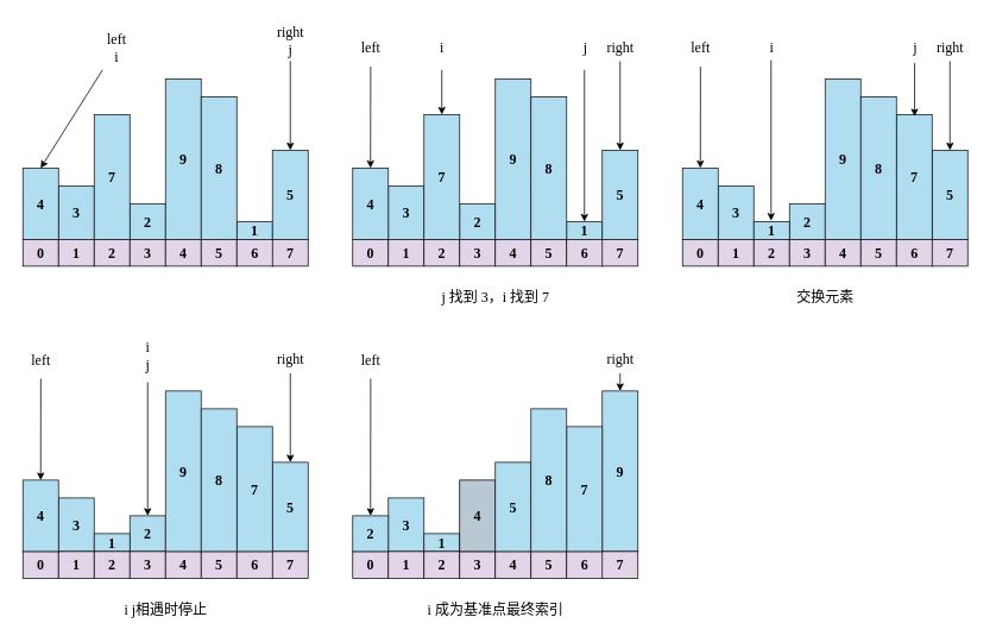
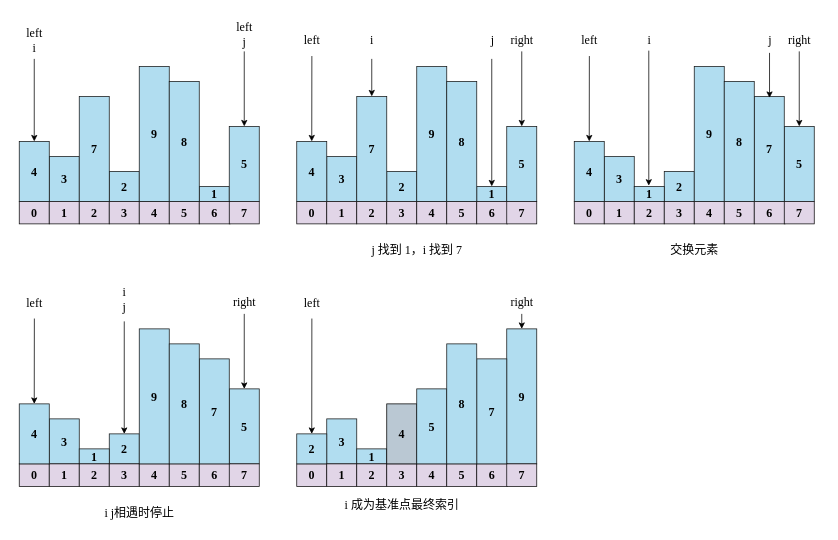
- <mxCell id="20" value="&lt;font style=&quot;font-size: 16px;&quot; face=&quot;Verdana&quot;&gt;right&lt;br&gt;j&lt;br&gt;&lt;/font&gt;" style="text;html=1;align=center;verticalAlign=middle;resizable=0;points=[];autosize=1;strokeColor=none;fillColor=none;" parent="1" vertex="1"><mxGeometry x="295" y="20" width="60" height="50" as="geometry" /></mxCell>
+ <mxCell id="20" value="&lt;font style=&quot;font-size: 16px;&quot; face=&quot;Verdana&quot;&gt;left&lt;br&gt;j&lt;br&gt;&lt;/font&gt;" style="text;html=1;align=center;verticalAlign=middle;resizable=0;points=[];autosize=1;strokeColor=none;fillColor=none;" parent="1" vertex="1"><mxGeometry x="295" y="20" width="60" height="50" as="geometry" /></mxCell>
- <mxCell id="18" value="&lt;font style=&quot;font-size: 16px;&quot; face=&quot;Verdana&quot;&gt;left&lt;br&gt;i&lt;br&gt;&lt;/font&gt;" style="text;html=1;align=center;verticalAlign=middle;resizable=0;points=[];autosize=1;strokeColor=none;fillColor=none;" parent="1" vertex="1"><mxGeometry x="105" y="28" width="50" height="50" as="geometry" /></mxCell>
+ <mxCell id="18" value="&lt;font style=&quot;font-size: 16px;&quot; face=&quot;Verdana&quot;&gt;left&lt;br&gt;i&lt;br&gt;&lt;/font&gt;" style="text;html=1;align=center;verticalAlign=middle;resizable=0;points=[];autosize=1;strokeColor=none;fillColor=none;" parent="1" vertex="1"><mxGeometry x="20" width="50" height="50" as="geometry" y="28" /></mxCell>
- <mxCell id="44" value="&lt;font face=&quot;Verdana&quot; style=&quot;font-size: 16px;&quot;&gt;j 找到 3，i 找到 7&lt;/font&gt;" style="text;html=1;align=center;verticalAlign=middle;resizable=0;points=[];autosize=1;strokeColor=none;fillColor=none;" parent="1" vertex="1"><mxGeometry x="475" y="318" width="160" height="30" as="geometry" /></mxCell>
+ <mxCell id="44" value="&lt;font face=&quot;Verdana&quot; style=&quot;font-size: 16px;&quot;&gt;j 找到 1，i 找到 7&lt;/font&gt;" style="text;html=1;align=center;verticalAlign=middle;resizable=0;points=[];autosize=1;strokeColor=none;fillColor=none;" parent="1" vertex="1"><mxGeometry x="475" y="318" width="160" height="30" as="geometry" /></mxCell>
- <mxCell id="88" value="&lt;font face=&quot;Verdana&quot; style=&quot;font-size: 16px;&quot;&gt;i 成为基准点最终索引&lt;/font&gt;" style="text;html=1;align=center;verticalAlign=middle;resizable=0;points=[];autosize=1;strokeColor=none;fillColor=none;" parent="1" vertex="1"><mxGeometry x="465" y="668" width="180" height="30" as="geometry" /></mxCell>
+ <mxCell id="88" value="&lt;font face=&quot;Verdana&quot; style=&quot;font-size: 16px;&quot;&gt;i 成为基准点最终索引&lt;/font&gt;" style="text;html=1;align=center;verticalAlign=middle;resizable=0;points=[];autosize=1;strokeColor=none;fillColor=none;" parent="1" vertex="1"><mxGeometry x="445" y="658" width="180" height="30" as="geometry" /></mxCell>
